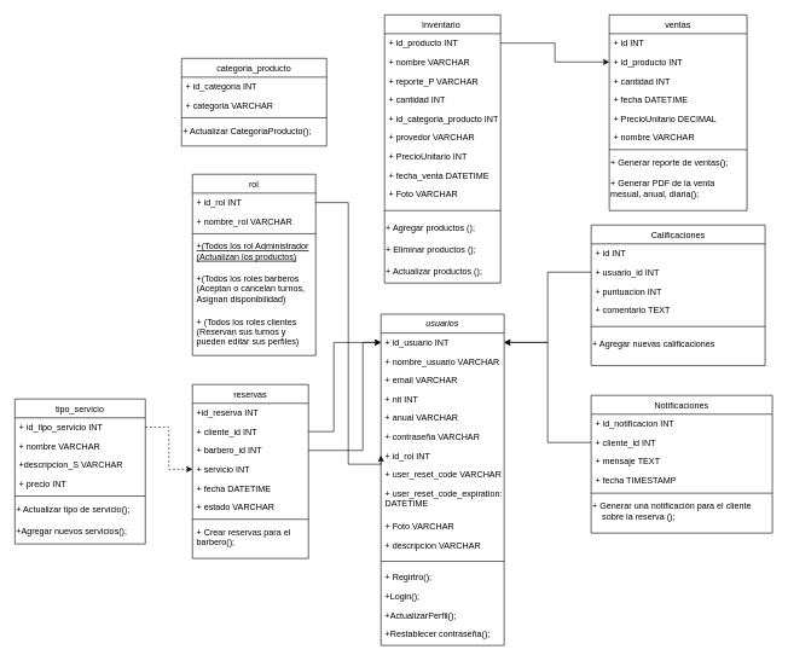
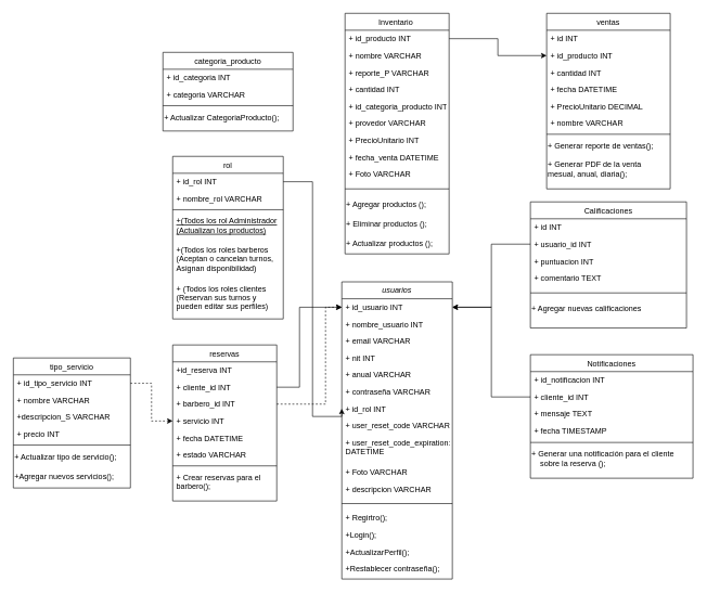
- <mxCell id="4" value="+ nombre_usuario VARCHAR  " style="text;align=left;verticalAlign=top;spacingLeft=4;spacingRight=4;overflow=hidden;rotatable=0;points=[[0,0.5],[1,0.5]];portConstraint=eastwest;rounded=0;shadow=0;html=0;" parent="2" vertex="1"><mxGeometry y="52" width="170" height="26" as="geometry" /></mxCell>
+ <mxCell id="4" value="+ nombre_usuario INT  " style="text;align=left;verticalAlign=top;spacingLeft=4;spacingRight=4;overflow=hidden;rotatable=0;points=[[0,0.5],[1,0.5]];portConstraint=eastwest;rounded=0;shadow=0;html=0;" parent="2" vertex="1"><mxGeometry y="52" width="170" height="26" as="geometry" /></mxCell>
- <mxCell id="90" style="edgeStyle=orthogonalEdgeStyle;rounded=0;orthogonalLoop=1;jettySize=auto;html=1;exitX=1;exitY=0.5;exitDx=0;exitDy=0;entryX=0;entryY=0.5;entryDx=0;entryDy=0;" edge="1" parent="1" source="34" target="3"><mxGeometry relative="1" as="geometry"><Array as="points"><mxPoint x="500" y="621" /><mxPoint x="500" y="472" /></Array></mxGeometry></mxCell>
+ <mxCell id="90" style="edgeStyle=orthogonalEdgeStyle;rounded=0;orthogonalLoop=1;jettySize=auto;html=1;exitX=1;exitY=0.5;exitDx=0;exitDy=0;entryX=0;entryY=0.5;entryDx=0;entryDy=0;dashed=1;" edge="1" parent="1" source="34" target="3"><mxGeometry relative="1" as="geometry"><Array as="points"><mxPoint x="500" y="621" /><mxPoint x="500" y="472" /></Array></mxGeometry></mxCell>
